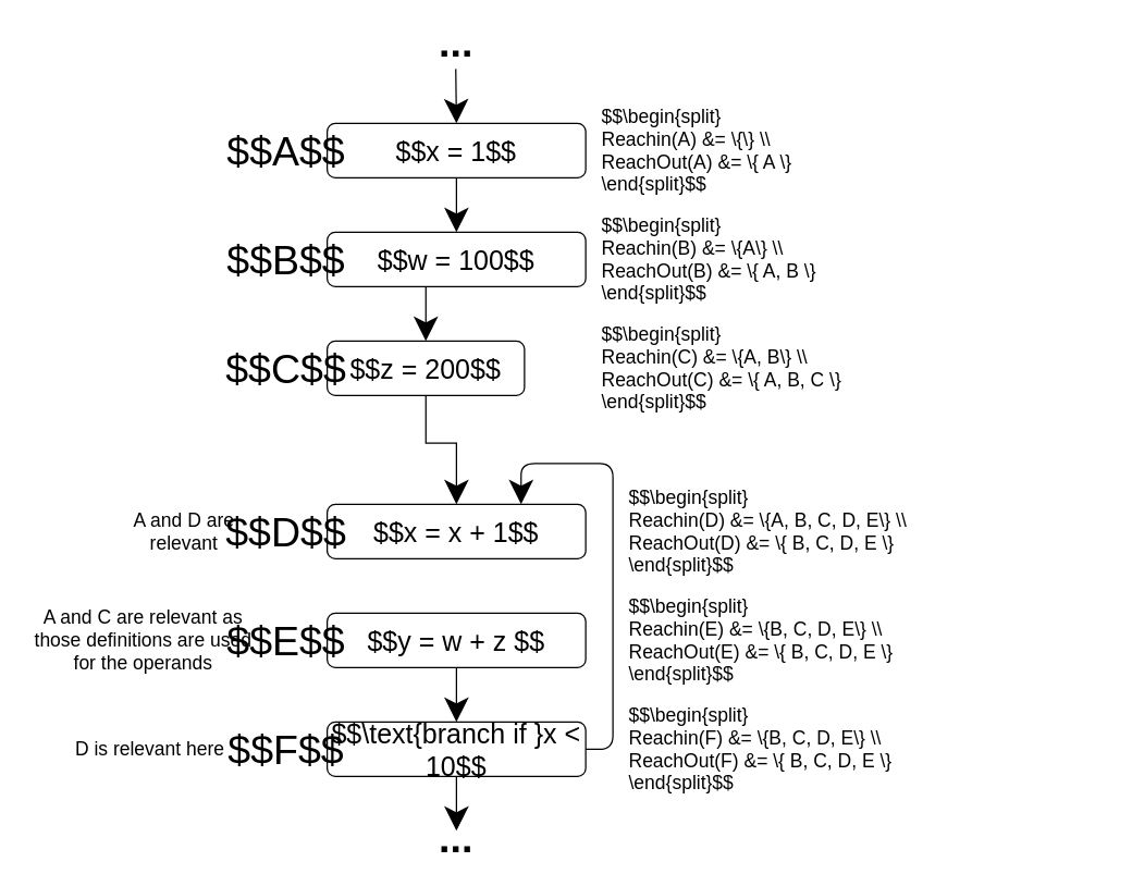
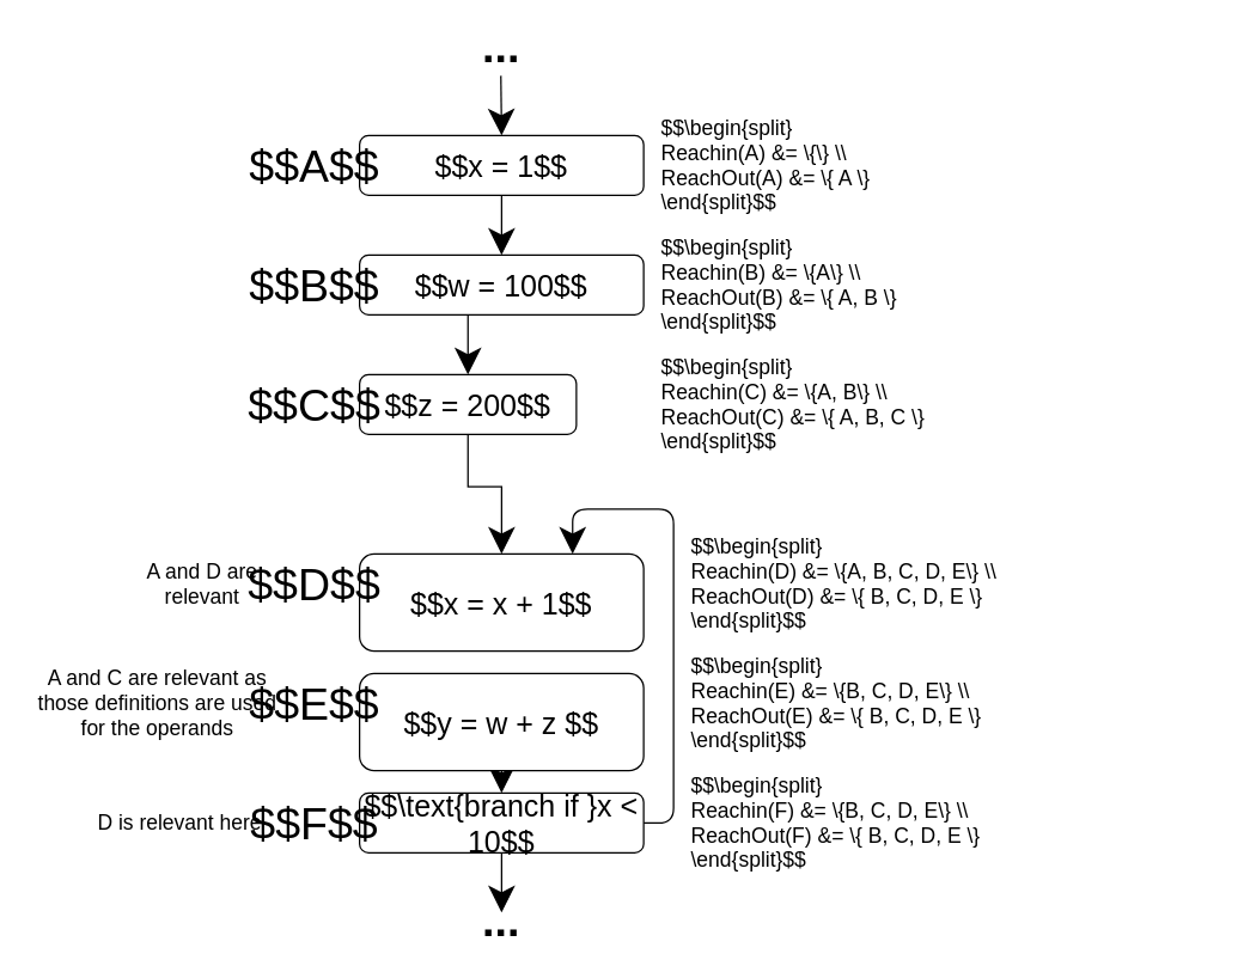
- <mxCell id="11" value="$$x = x + 1$$" style="rounded=1;whiteSpace=wrap;html=1;fontSize=20;" parent="1" vertex="1"><mxGeometry x="240" y="370" width="190" height="40" as="geometry" /></mxCell>
+ <mxCell id="11" value="$$x = x + 1$$" style="rounded=1;whiteSpace=wrap;html=1;fontSize=20;" parent="1" vertex="1"><mxGeometry x="240" y="370" width="190" height="65" as="geometry" /></mxCell>
- <mxCell id="14" value="$$y = w + z $$" style="rounded=1;whiteSpace=wrap;html=1;fontSize=20;" parent="1" vertex="1"><mxGeometry x="240" y="450" width="190" height="40" as="geometry" /></mxCell>
+ <mxCell id="14" value="$$y = w + z $$" style="rounded=1;whiteSpace=wrap;html=1;fontSize=20;" parent="1" vertex="1"><mxGeometry x="240" y="450" width="190" height="65" as="geometry" /></mxCell>
- <mxCell id="31" value="D is relevant here" style="text;html=1;strokeColor=none;fillColor=none;align=center;verticalAlign=middle;whiteSpace=wrap;rounded=0;fontSize=14;" parent="1" vertex="1"><mxGeometry x="50" y="540" width="120" height="20" as="geometry" /></mxCell>
+ <mxCell id="31" value="D is relevant here" style="text;html=1;strokeColor=none;fillColor=none;align=center;verticalAlign=middle;whiteSpace=wrap;rounded=0;fontSize=14;" parent="1" vertex="1"><mxGeometry x="60" y="540" width="120" height="20" as="geometry" /></mxCell>
